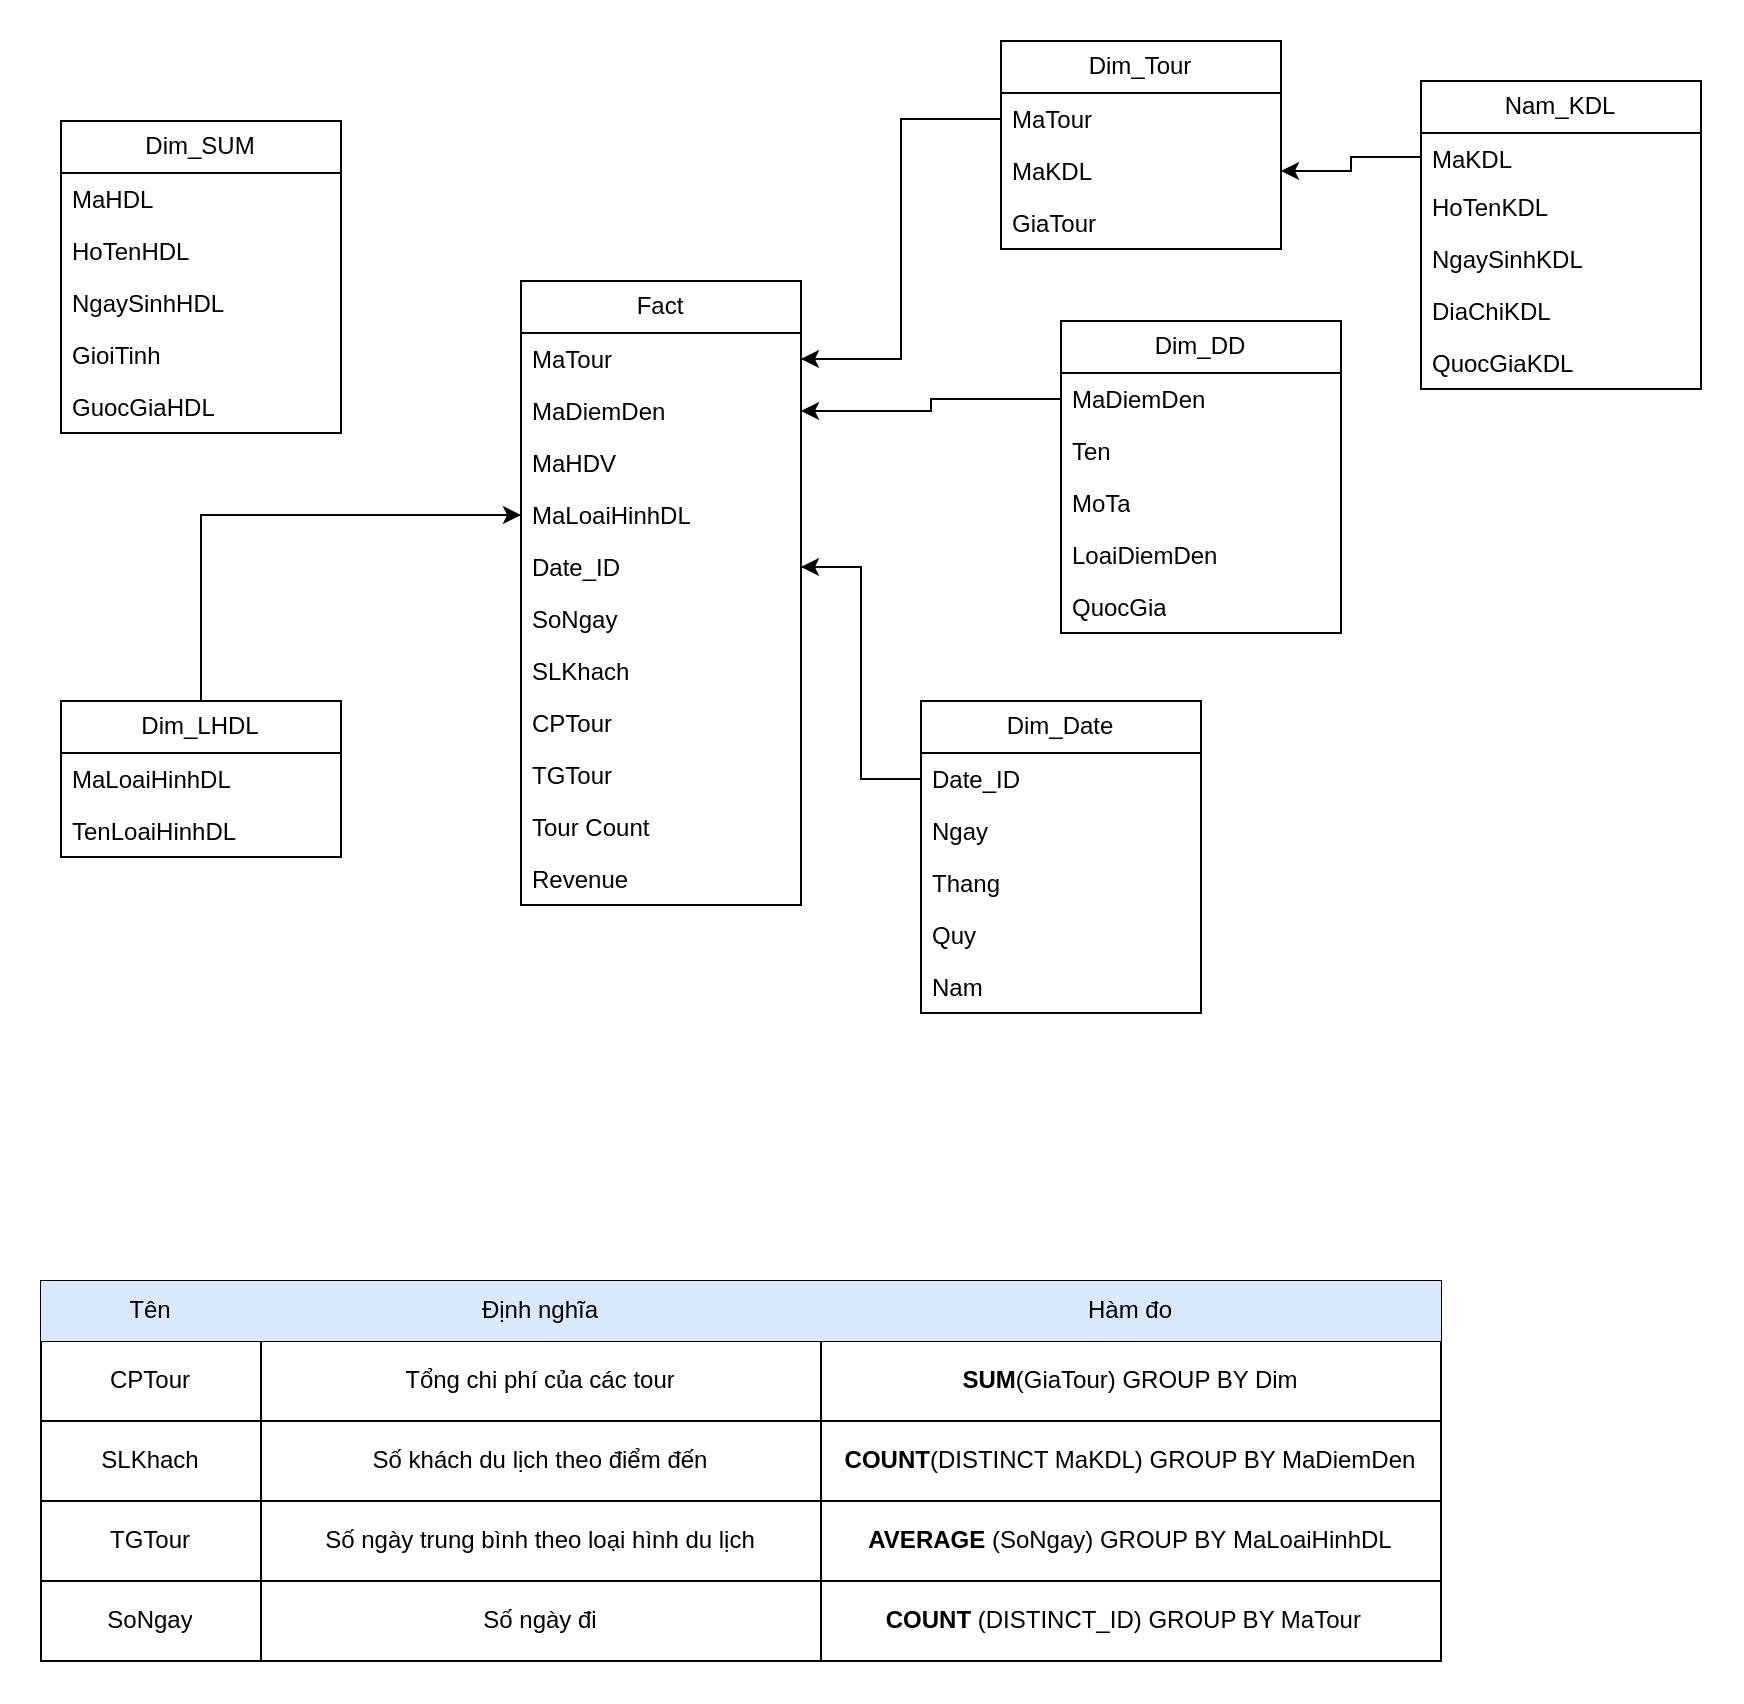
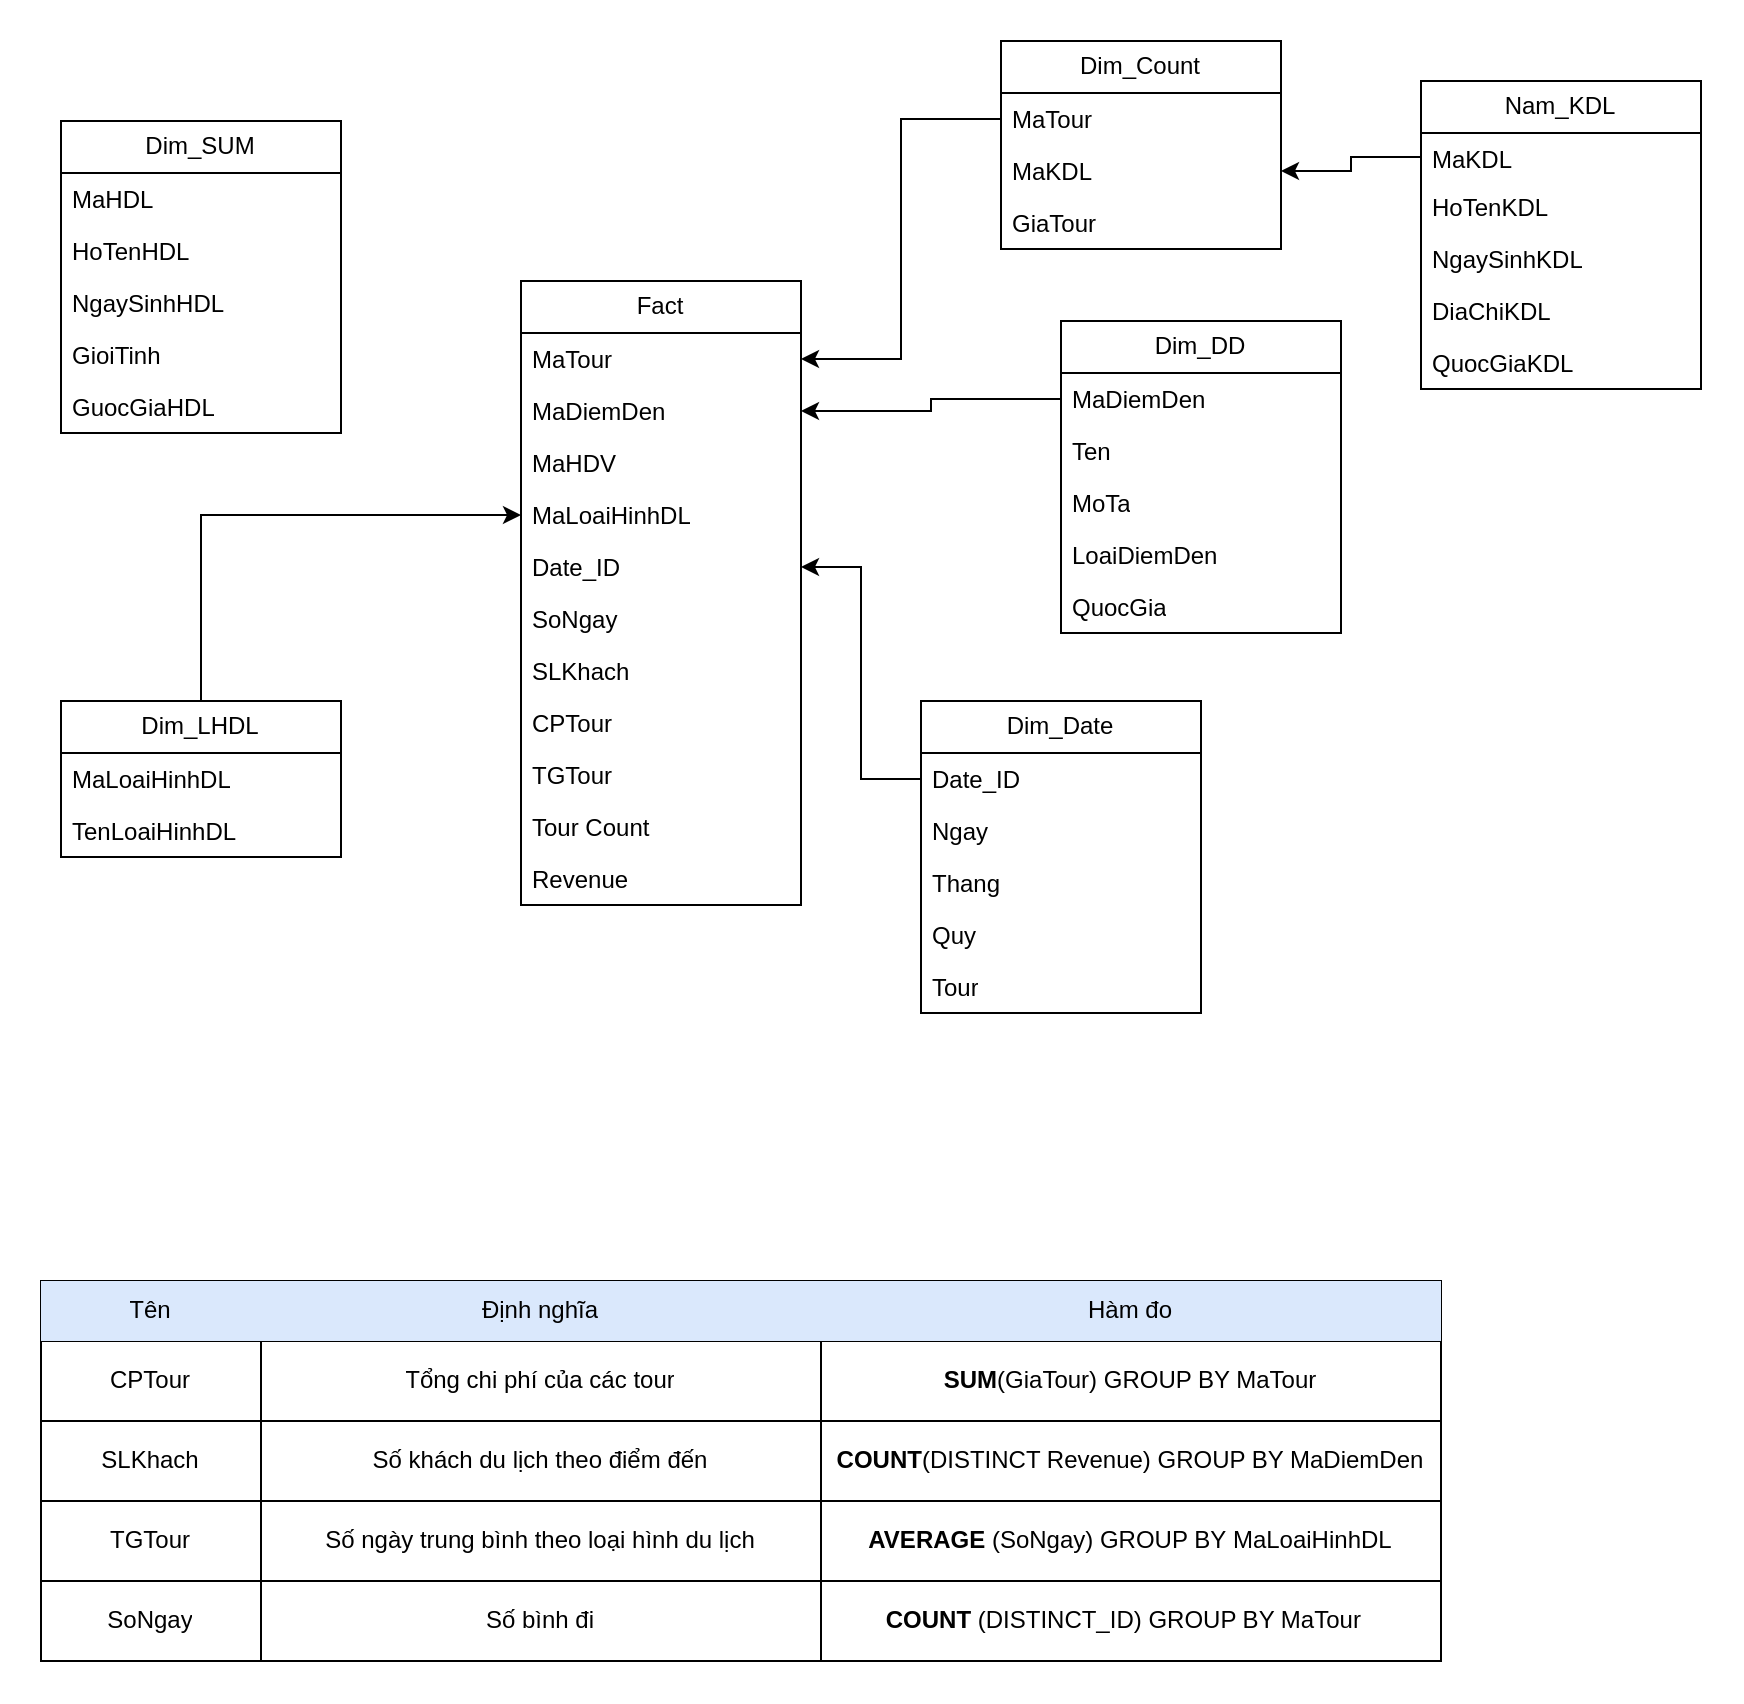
- <mxCell id="36" value="Dim_Tour" style="swimlane;fontStyle=0;childLayout=stackLayout;horizontal=1;startSize=26;fillColor=none;horizontalStack=0;resizeParent=1;resizeParentMax=0;resizeLast=0;collapsible=1;marginBottom=0;whiteSpace=wrap;html=1;" parent="1" vertex="1"><mxGeometry x="500" y="20" width="140" height="104" as="geometry" /></mxCell>
+ <mxCell id="36" value="Dim_Count" style="swimlane;fontStyle=0;childLayout=stackLayout;horizontal=1;startSize=26;fillColor=none;horizontalStack=0;resizeParent=1;resizeParentMax=0;resizeLast=0;collapsible=1;marginBottom=0;whiteSpace=wrap;html=1;" parent="1" vertex="1"><mxGeometry x="500" y="20" width="140" height="104" as="geometry" /></mxCell>
- <mxCell id="70" value="Nam" style="text;strokeColor=none;fillColor=none;align=left;verticalAlign=top;spacingLeft=4;spacingRight=4;overflow=hidden;rotatable=0;points=[[0,0.5],[1,0.5]];portConstraint=eastwest;whiteSpace=wrap;html=1;" parent="65" vertex="1"><mxGeometry y="130" width="140" height="26" as="geometry" /></mxCell>
+ <mxCell id="70" value="Tour" style="text;strokeColor=none;fillColor=none;align=left;verticalAlign=top;spacingLeft=4;spacingRight=4;overflow=hidden;rotatable=0;points=[[0,0.5],[1,0.5]];portConstraint=eastwest;whiteSpace=wrap;html=1;" parent="65" vertex="1"><mxGeometry y="130" width="140" height="26" as="geometry" /></mxCell>
- <mxCell id="51" value="&lt;b&gt;SUM&lt;/b&gt;(GiaTour) GROUP BY Dim" style="shape=partialRectangle;html=1;whiteSpace=wrap;connectable=0;strokeColor=inherit;overflow=hidden;fillColor=none;top=0;left=0;bottom=0;right=0;pointerEvents=1;fontSize=12;" parent="48" vertex="1"><mxGeometry x="390" width="310" height="40" as="geometry"><mxRectangle width="310" height="40" as="alternateBounds" /></mxGeometry></mxCell>
+ <mxCell id="51" value="&lt;b&gt;SUM&lt;/b&gt;(GiaTour) GROUP BY MaTour" style="shape=partialRectangle;html=1;whiteSpace=wrap;connectable=0;strokeColor=inherit;overflow=hidden;fillColor=none;top=0;left=0;bottom=0;right=0;pointerEvents=1;fontSize=12;" parent="48" vertex="1"><mxGeometry x="390" width="310" height="40" as="geometry"><mxRectangle width="310" height="40" as="alternateBounds" /></mxGeometry></mxCell>
- <mxCell id="55" value="&lt;b&gt;COUNT&lt;/b&gt;(DISTINCT MaKDL) GROUP BY MaDiemDen" style="shape=partialRectangle;html=1;whiteSpace=wrap;connectable=0;strokeColor=inherit;overflow=hidden;fillColor=none;top=0;left=0;bottom=0;right=0;pointerEvents=1;fontSize=12;" parent="52" vertex="1"><mxGeometry x="390" width="310" height="40" as="geometry"><mxRectangle width="310" height="40" as="alternateBounds" /></mxGeometry></mxCell>
+ <mxCell id="55" value="&lt;b&gt;COUNT&lt;/b&gt;(DISTINCT Revenue) GROUP BY MaDiemDen" style="shape=partialRectangle;html=1;whiteSpace=wrap;connectable=0;strokeColor=inherit;overflow=hidden;fillColor=none;top=0;left=0;bottom=0;right=0;pointerEvents=1;fontSize=12;" parent="52" vertex="1"><mxGeometry x="390" width="310" height="40" as="geometry"><mxRectangle width="310" height="40" as="alternateBounds" /></mxGeometry></mxCell>
- <mxCell id="62" value="Số ngày đi" style="shape=partialRectangle;html=1;whiteSpace=wrap;connectable=0;strokeColor=inherit;overflow=hidden;fillColor=none;top=0;left=0;bottom=0;right=0;pointerEvents=1;fontSize=12;" parent="60" vertex="1"><mxGeometry x="110" width="280" height="40" as="geometry"><mxRectangle width="280" height="40" as="alternateBounds" /></mxGeometry></mxCell>
+ <mxCell id="62" value="Số bình đi" style="shape=partialRectangle;html=1;whiteSpace=wrap;connectable=0;strokeColor=inherit;overflow=hidden;fillColor=none;top=0;left=0;bottom=0;right=0;pointerEvents=1;fontSize=12;" parent="60" vertex="1"><mxGeometry x="110" width="280" height="40" as="geometry"><mxRectangle width="280" height="40" as="alternateBounds" /></mxGeometry></mxCell>
